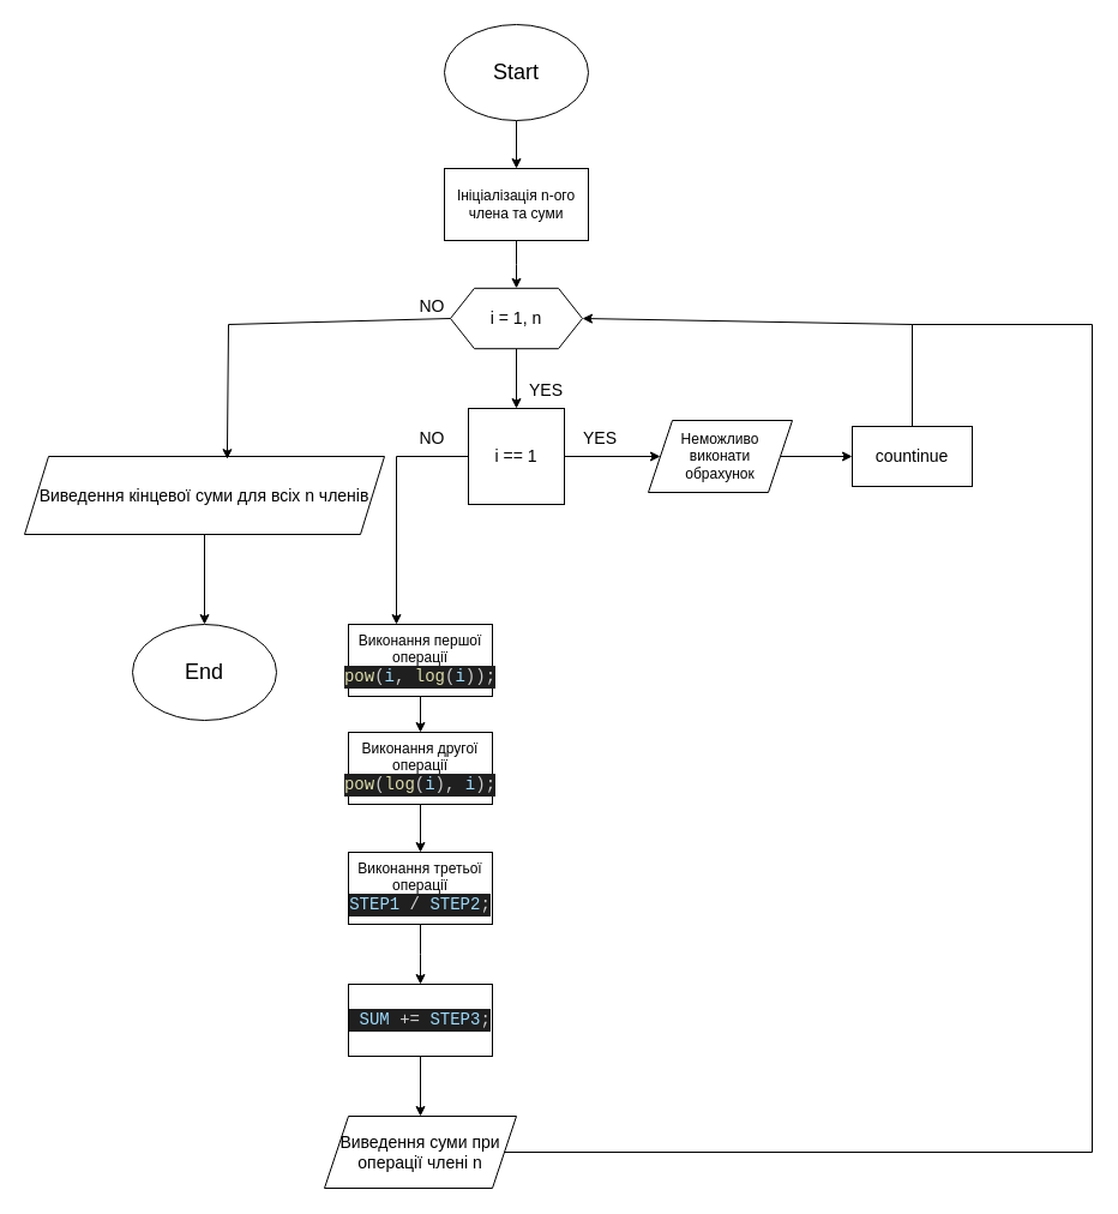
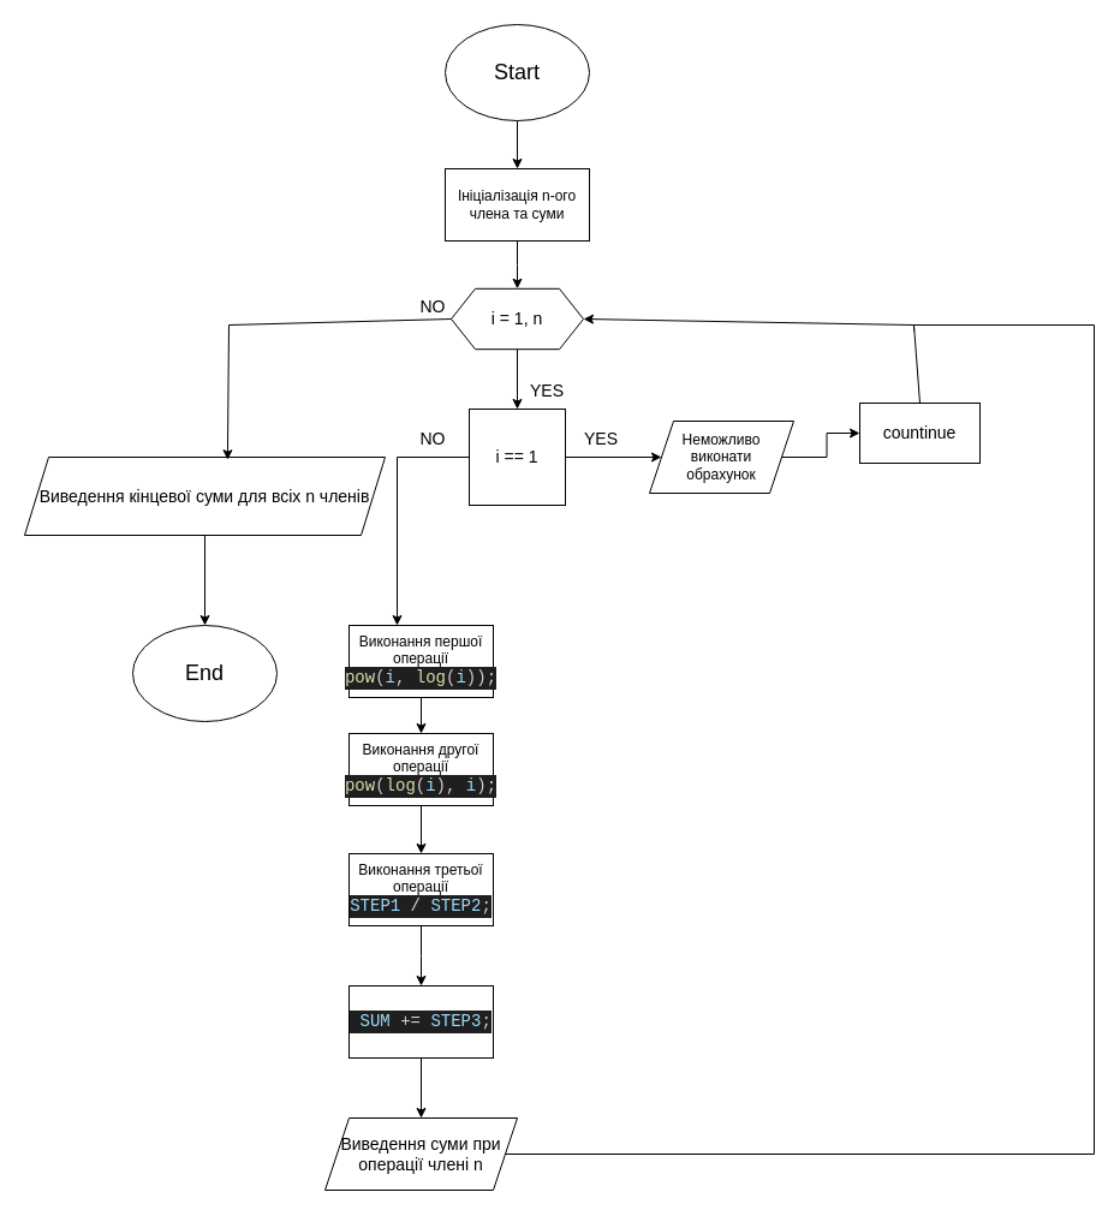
- <mxCell id="13" value="&lt;font style=&quot;font-size: 14px;&quot;&gt;countinue&lt;/font&gt;" style="rounded=0;whiteSpace=wrap;html=1;" vertex="1" parent="1"><mxGeometry x="710" y="355" width="100" height="50" as="geometry" /></mxCell>
+ <mxCell id="13" value="&lt;font style=&quot;font-size: 14px;&quot;&gt;countinue&lt;/font&gt;" style="rounded=0;whiteSpace=wrap;html=1;" vertex="1" parent="1"><mxGeometry x="715" y="335" width="100" height="50" as="geometry" /></mxCell>
